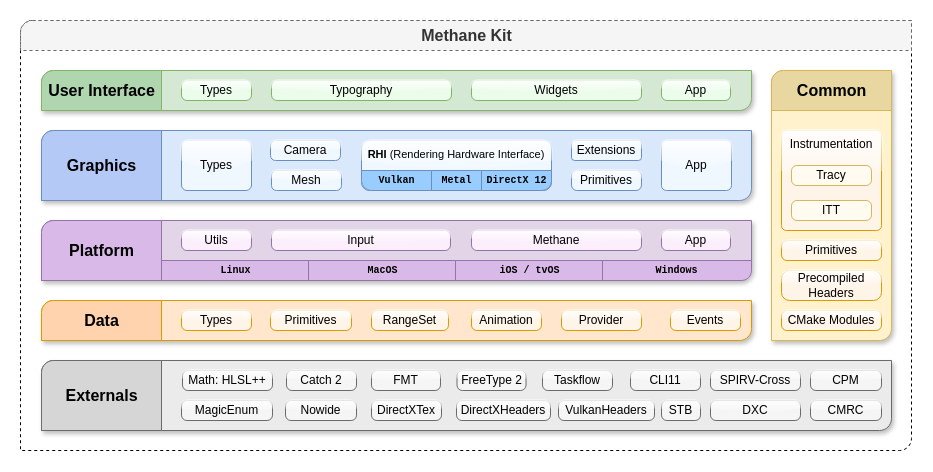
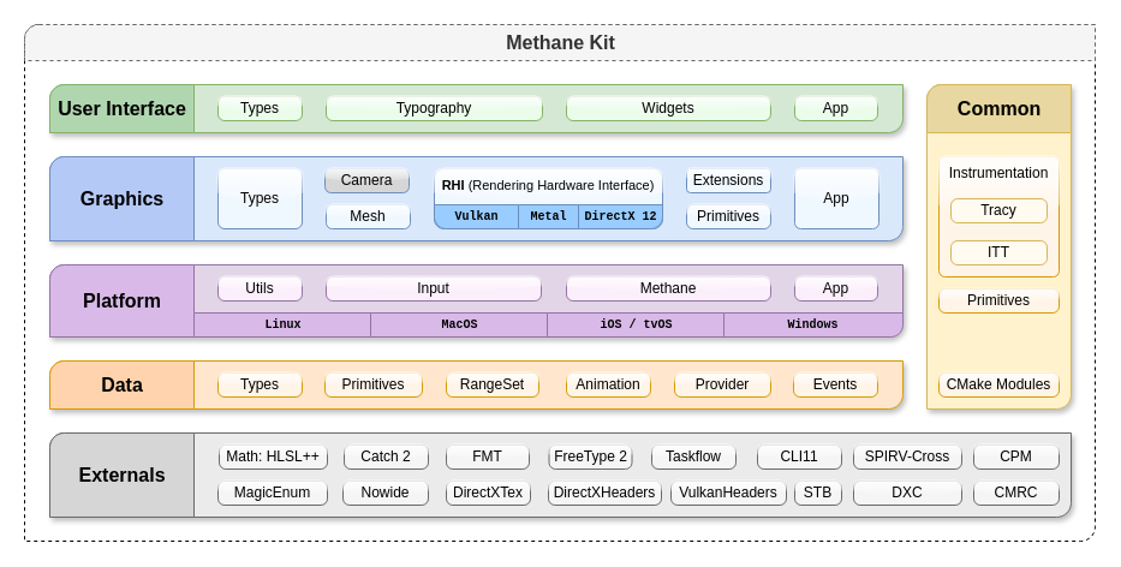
- <mxCell id="21" value="Camera" style="rounded=1;whiteSpace=wrap;html=1;strokeColor=#6c8ebf;arcSize=25;fillColor=#F0F8FF;glass=1;shadow=0;" parent="1" vertex="1"><mxGeometry x="270" y="140" width="70" height="20" as="geometry" /></mxCell>
+ <mxCell id="21" value="Camera" style="rounded=1;whiteSpace=wrap;html=1;strokeColor=#6c8ebf;arcSize=25;fillColor=#d6d6d6;glass=1;shadow=0;" parent="1" vertex="1"><mxGeometry x="270" y="140" width="70" height="20" as="geometry" /></mxCell>
- <mxCell id="36" value="Precompiled Headers" style="rounded=1;whiteSpace=wrap;html=1;strokeColor=#d79b00;arcSize=27;fillColor=#FFF4E8;glass=1;shadow=0;" parent="1" vertex="1"><mxGeometry x="781" y="270" width="100" height="30" as="geometry" /></mxCell>
- <mxCell id="15" value="Events" style="rounded=1;whiteSpace=wrap;html=1;strokeColor=#d79b00;arcSize=27;fillColor=#FFF4E8;glass=1;shadow=0;" parent="1" vertex="1"><mxGeometry x="670" y="310" width="70" height="20" as="geometry" /></mxCell>
+ <mxCell id="15" value="Events" style="rounded=1;whiteSpace=wrap;html=1;strokeColor=#d79b00;arcSize=27;fillColor=#FFF4E8;glass=1;shadow=0;" parent="1" vertex="1"><mxGeometry x="660" y="310" width="70" height="20" as="geometry" /></mxCell>
